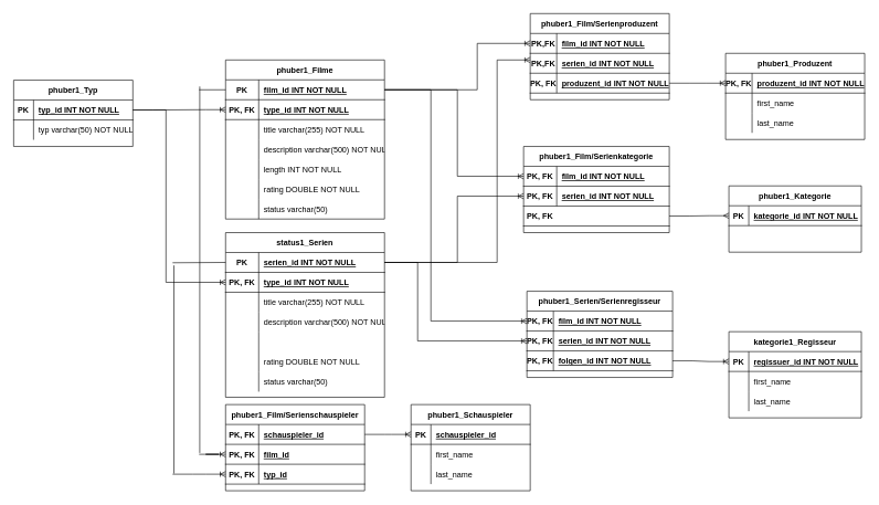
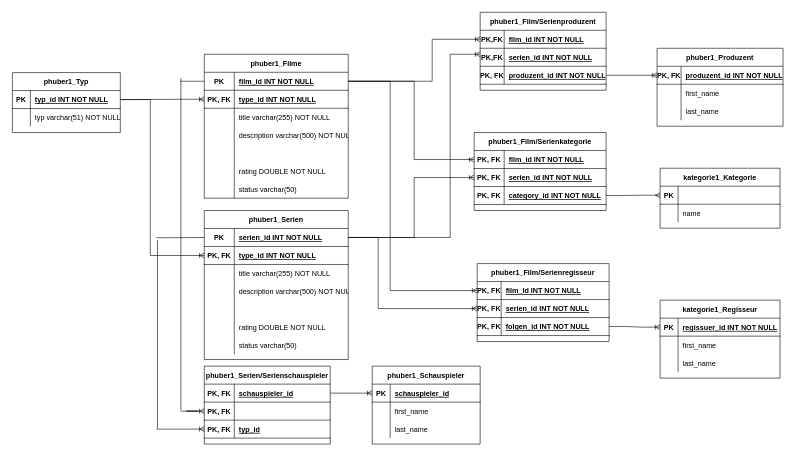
- <mxCell id="138" value="typ varchar(50) NOT NULL" style="shape=partialRectangle;connectable=0;fillColor=none;top=0;left=0;bottom=0;right=0;align=left;spacingLeft=6;overflow=hidden;" vertex="1" parent="136"><mxGeometry x="30" width="150" height="30" as="geometry"><mxRectangle width="150" height="30" as="alternateBounds" /></mxGeometry></mxCell>
+ <mxCell id="138" value="typ varchar(51) NOT NULL" style="shape=partialRectangle;connectable=0;fillColor=none;top=0;left=0;bottom=0;right=0;align=left;spacingLeft=6;overflow=hidden;" vertex="1" parent="136"><mxGeometry x="30" width="150" height="30" as="geometry"><mxRectangle width="150" height="30" as="alternateBounds" /></mxGeometry></mxCell>
- <mxCell id="17" value="length INT NOT NULL" style="shape=partialRectangle;connectable=0;fillColor=none;top=0;left=0;bottom=0;right=0;align=left;spacingLeft=6;overflow=hidden;" parent="15" vertex="1"><mxGeometry x="50" width="190" height="30" as="geometry"><mxRectangle width="190" height="30" as="alternateBounds" /></mxGeometry></mxCell>
- <mxCell id="44" value="phuber1_Kategorie" style="shape=table;startSize=30;container=1;collapsible=1;childLayout=tableLayout;fixedRows=1;rowLines=0;fontStyle=1;align=center;resizeLast=1;" parent="1" vertex="1"><mxGeometry x="1100" y="280" width="200" height="100" as="geometry" /></mxCell>
+ <mxCell id="44" value="kategorie1_Kategorie" style="shape=table;startSize=30;container=1;collapsible=1;childLayout=tableLayout;fixedRows=1;rowLines=0;fontStyle=1;align=center;resizeLast=1;" parent="1" vertex="1"><mxGeometry x="1100" y="280" width="200" height="100" as="geometry" /></mxCell>
- <mxCell id="47" value="kategorie_id INT NOT NULL" style="shape=partialRectangle;connectable=0;fillColor=none;top=0;left=0;bottom=0;right=0;align=left;spacingLeft=6;fontStyle=5;overflow=hidden;" parent="45" vertex="1"><mxGeometry x="30" width="170" height="30" as="geometry"><mxRectangle width="170" height="30" as="alternateBounds" /></mxGeometry></mxCell>
+ <mxCell id="33" value="category_id INT NOT NULL" style="shape=partialRectangle;connectable=0;fillColor=none;top=0;left=0;bottom=0;right=0;align=left;spacingLeft=6;fontStyle=5;overflow=hidden;" parent="31" vertex="1"><mxGeometry x="50" width="170" height="30" as="geometry"><mxRectangle width="170" height="30" as="alternateBounds" /></mxGeometry></mxCell>
+ <mxCell id="50" value="name" style="shape=partialRectangle;connectable=0;fillColor=none;top=0;left=0;bottom=0;right=0;align=left;spacingLeft=6;overflow=hidden;" parent="48" vertex="1"><mxGeometry x="30" width="170" height="30" as="geometry"><mxRectangle width="170" height="30" as="alternateBounds" /></mxGeometry></mxCell>
- <mxCell id="65" value="status1_Serien" style="shape=table;startSize=30;container=1;collapsible=1;childLayout=tableLayout;fixedRows=1;rowLines=0;fontStyle=1;align=center;resizeLast=1;" parent="1" vertex="1"><mxGeometry x="340" y="350.5" width="240" height="248.5" as="geometry" /></mxCell>
+ <mxCell id="65" value="phuber1_Serien" style="shape=table;startSize=30;container=1;collapsible=1;childLayout=tableLayout;fixedRows=1;rowLines=0;fontStyle=1;align=center;resizeLast=1;" parent="1" vertex="1"><mxGeometry x="340" y="350.5" width="240" height="248.5" as="geometry" /></mxCell>
- <mxCell id="92" value="phuber1_Serien/Serienregisseur" style="shape=table;startSize=30;container=1;collapsible=1;childLayout=tableLayout;fixedRows=1;rowLines=0;fontStyle=1;align=center;resizeLast=1;" vertex="1" parent="1"><mxGeometry x="795" y="439" width="220" height="130" as="geometry" /></mxCell>
+ <mxCell id="92" value="phuber1_Film/Serienregisseur" style="shape=table;startSize=30;container=1;collapsible=1;childLayout=tableLayout;fixedRows=1;rowLines=0;fontStyle=1;align=center;resizeLast=1;" vertex="1" parent="1"><mxGeometry x="795" y="439" width="220" height="130" as="geometry" /></mxCell>
- <mxCell id="51" value="phuber1_Film/Serienschauspieler" style="shape=table;startSize=30;container=1;collapsible=1;childLayout=tableLayout;fixedRows=1;rowLines=0;fontStyle=1;align=center;resizeLast=1;" parent="1" vertex="1"><mxGeometry x="340" y="610" width="210" height="130" as="geometry" /></mxCell>
+ <mxCell id="51" value="phuber1_Serien/Serienschauspieler" style="shape=table;startSize=30;container=1;collapsible=1;childLayout=tableLayout;fixedRows=1;rowLines=0;fontStyle=1;align=center;resizeLast=1;" parent="1" vertex="1"><mxGeometry x="340" y="610" width="210" height="130" as="geometry" /></mxCell>
- <mxCell id="57" value="film_id" style="shape=partialRectangle;connectable=0;fillColor=none;top=0;left=0;bottom=0;right=0;align=left;spacingLeft=6;fontStyle=5;overflow=hidden;" parent="55" vertex="1"><mxGeometry x="50" width="160" height="30" as="geometry"><mxRectangle width="160" height="30" as="alternateBounds" /></mxGeometry></mxCell>
